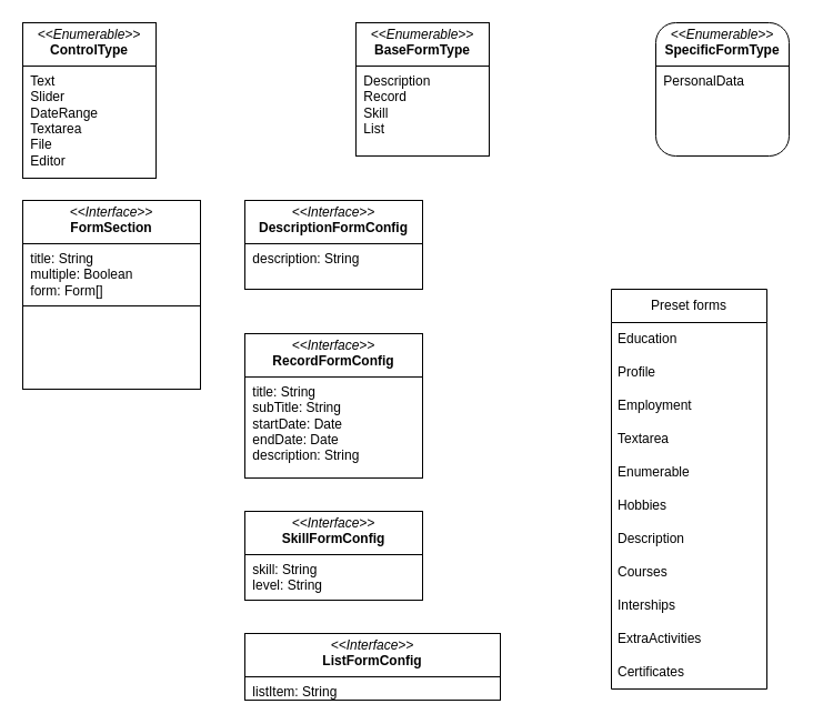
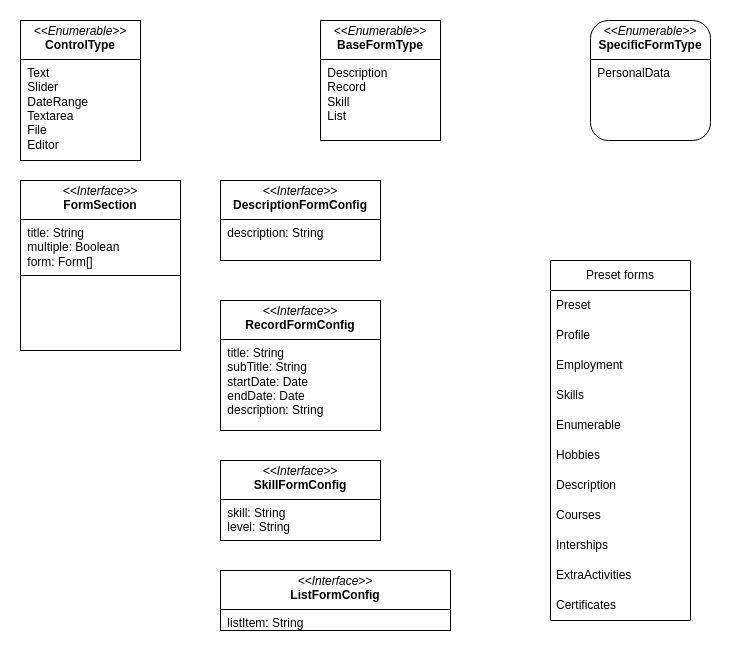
- <mxCell id="12" value="Education&lt;span style=&quot;white-space: pre;&quot;&gt;&#09;&lt;/span&gt;" style="text;strokeColor=none;fillColor=none;align=left;verticalAlign=middle;spacingLeft=4;spacingRight=4;overflow=hidden;points=[[0,0.5],[1,0.5]];portConstraint=eastwest;rotatable=0;whiteSpace=wrap;html=1;" vertex="1" parent="11"><mxGeometry y="30" width="140" height="30" as="geometry" /></mxCell>
+ <mxCell id="12" value="Preset&lt;span style=&quot;white-space: pre;&quot;&gt;&#09;&lt;/span&gt;" style="text;strokeColor=none;fillColor=none;align=left;verticalAlign=middle;spacingLeft=4;spacingRight=4;overflow=hidden;points=[[0,0.5],[1,0.5]];portConstraint=eastwest;rotatable=0;whiteSpace=wrap;html=1;" vertex="1" parent="11"><mxGeometry y="30" width="140" height="30" as="geometry" /></mxCell>
- <mxCell id="15" value="Textarea" style="text;strokeColor=none;fillColor=none;align=left;verticalAlign=middle;spacingLeft=4;spacingRight=4;overflow=hidden;points=[[0,0.5],[1,0.5]];portConstraint=eastwest;rotatable=0;whiteSpace=wrap;html=1;" vertex="1" parent="11"><mxGeometry y="120" width="140" height="30" as="geometry" /></mxCell>
+ <mxCell id="15" value="Skills" style="text;strokeColor=none;fillColor=none;align=left;verticalAlign=middle;spacingLeft=4;spacingRight=4;overflow=hidden;points=[[0,0.5],[1,0.5]];portConstraint=eastwest;rotatable=0;whiteSpace=wrap;html=1;" vertex="1" parent="11"><mxGeometry y="120" width="140" height="30" as="geometry" /></mxCell>
